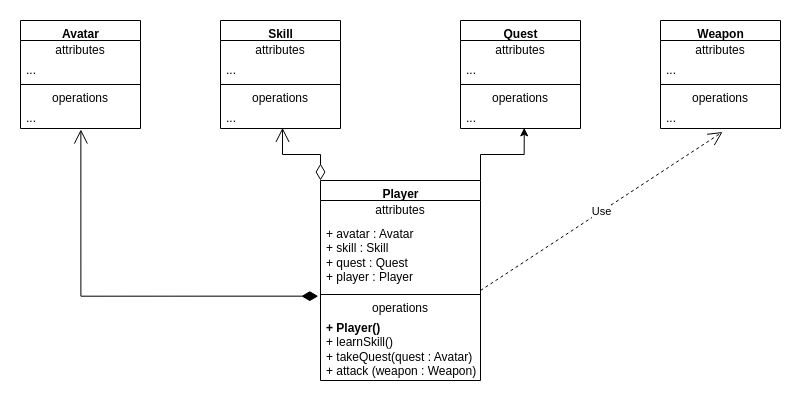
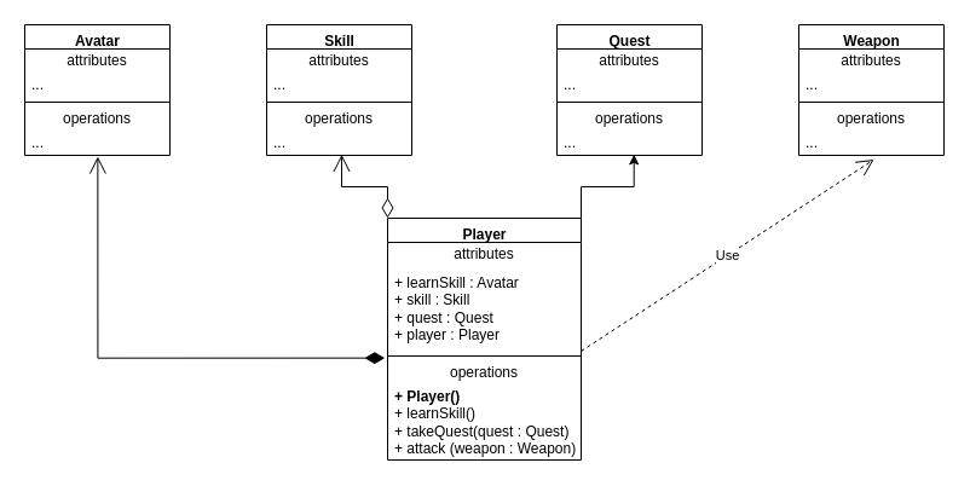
- <mxCell id="29" value="+ avatar : Avatar&lt;br&gt;+ skill : Skill&lt;br&gt;+ quest : Quest&lt;br&gt;+ player : Player" style="text;html=1;strokeColor=none;fillColor=none;align=left;verticalAlign=middle;spacingLeft=4;spacingRight=4;overflow=hidden;rotatable=0;points=[[0,0.5],[1,0.5]];portConstraint=eastwest;" vertex="1" parent="27"><mxGeometry y="40" width="160" height="70" as="geometry" /></mxCell>
+ <mxCell id="29" value="+ learnSkill : Avatar&lt;br&gt;+ skill : Skill&lt;br&gt;+ quest : Quest&lt;br&gt;+ player : Player" style="text;html=1;strokeColor=none;fillColor=none;align=left;verticalAlign=middle;spacingLeft=4;spacingRight=4;overflow=hidden;rotatable=0;points=[[0,0.5],[1,0.5]];portConstraint=eastwest;" vertex="1" parent="27"><mxGeometry y="40" width="160" height="70" as="geometry" /></mxCell>
- <mxCell id="32" value="&lt;b&gt;+ Player()&lt;br&gt;&lt;/b&gt;+ learnSkill()&lt;br&gt;+ takeQuest(quest : Avatar)&lt;br&gt;+ attack (weapon : Weapon)" style="text;html=1;strokeColor=none;fillColor=none;align=left;verticalAlign=middle;spacingLeft=4;spacingRight=4;overflow=hidden;rotatable=0;points=[[0,0.5],[1,0.5]];portConstraint=eastwest;" vertex="1" parent="27"><mxGeometry y="138" width="160" height="62" as="geometry" /></mxCell>
+ <mxCell id="32" value="&lt;b&gt;+ Player()&lt;br&gt;&lt;/b&gt;+ learnSkill()&lt;br&gt;+ takeQuest(quest : Quest)&lt;br&gt;+ attack (weapon : Weapon)" style="text;html=1;strokeColor=none;fillColor=none;align=left;verticalAlign=middle;spacingLeft=4;spacingRight=4;overflow=hidden;rotatable=0;points=[[0,0.5],[1,0.5]];portConstraint=eastwest;" vertex="1" parent="27"><mxGeometry y="138" width="160" height="62" as="geometry" /></mxCell>
